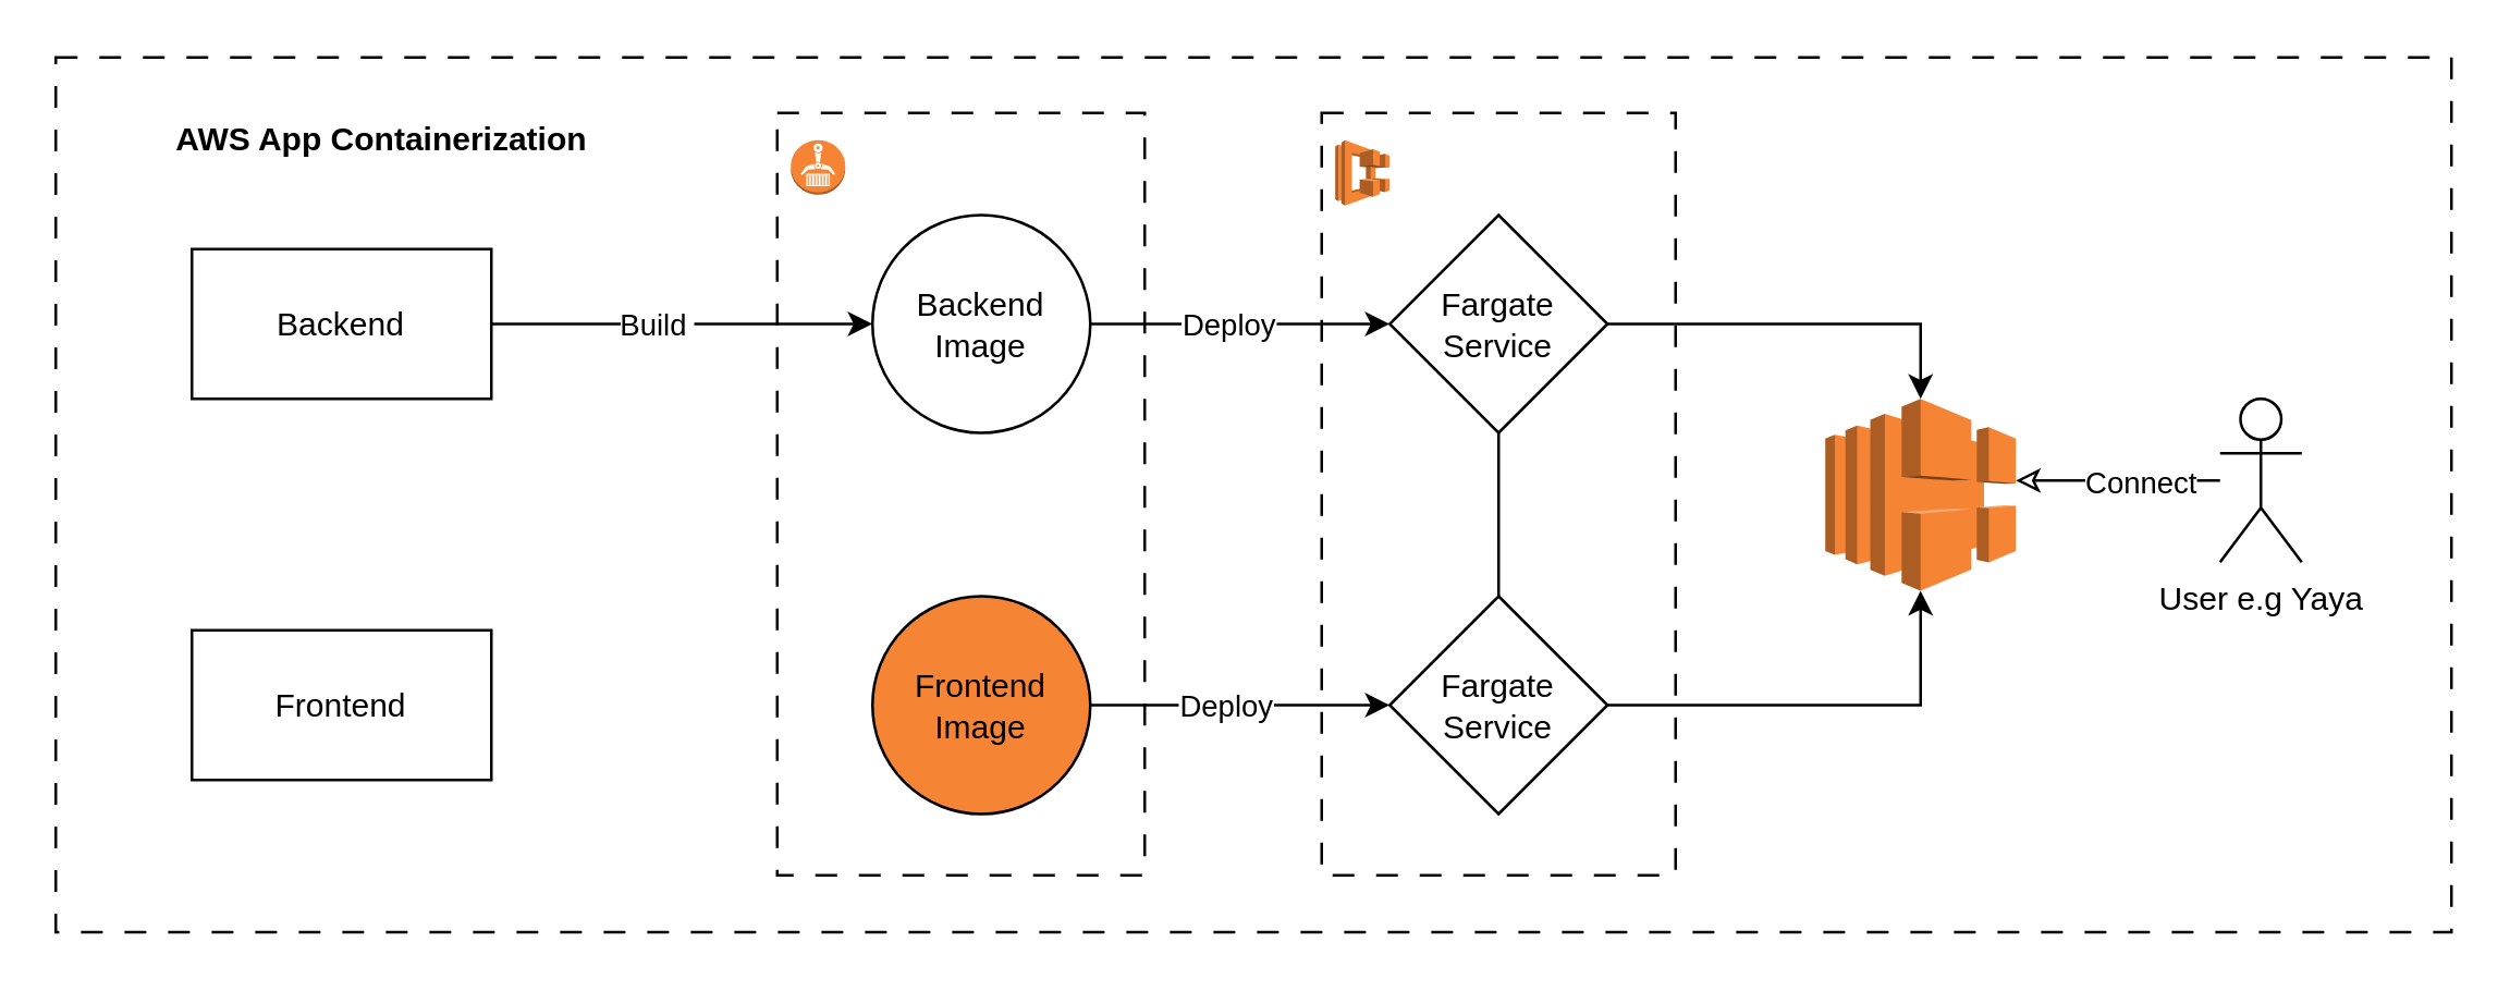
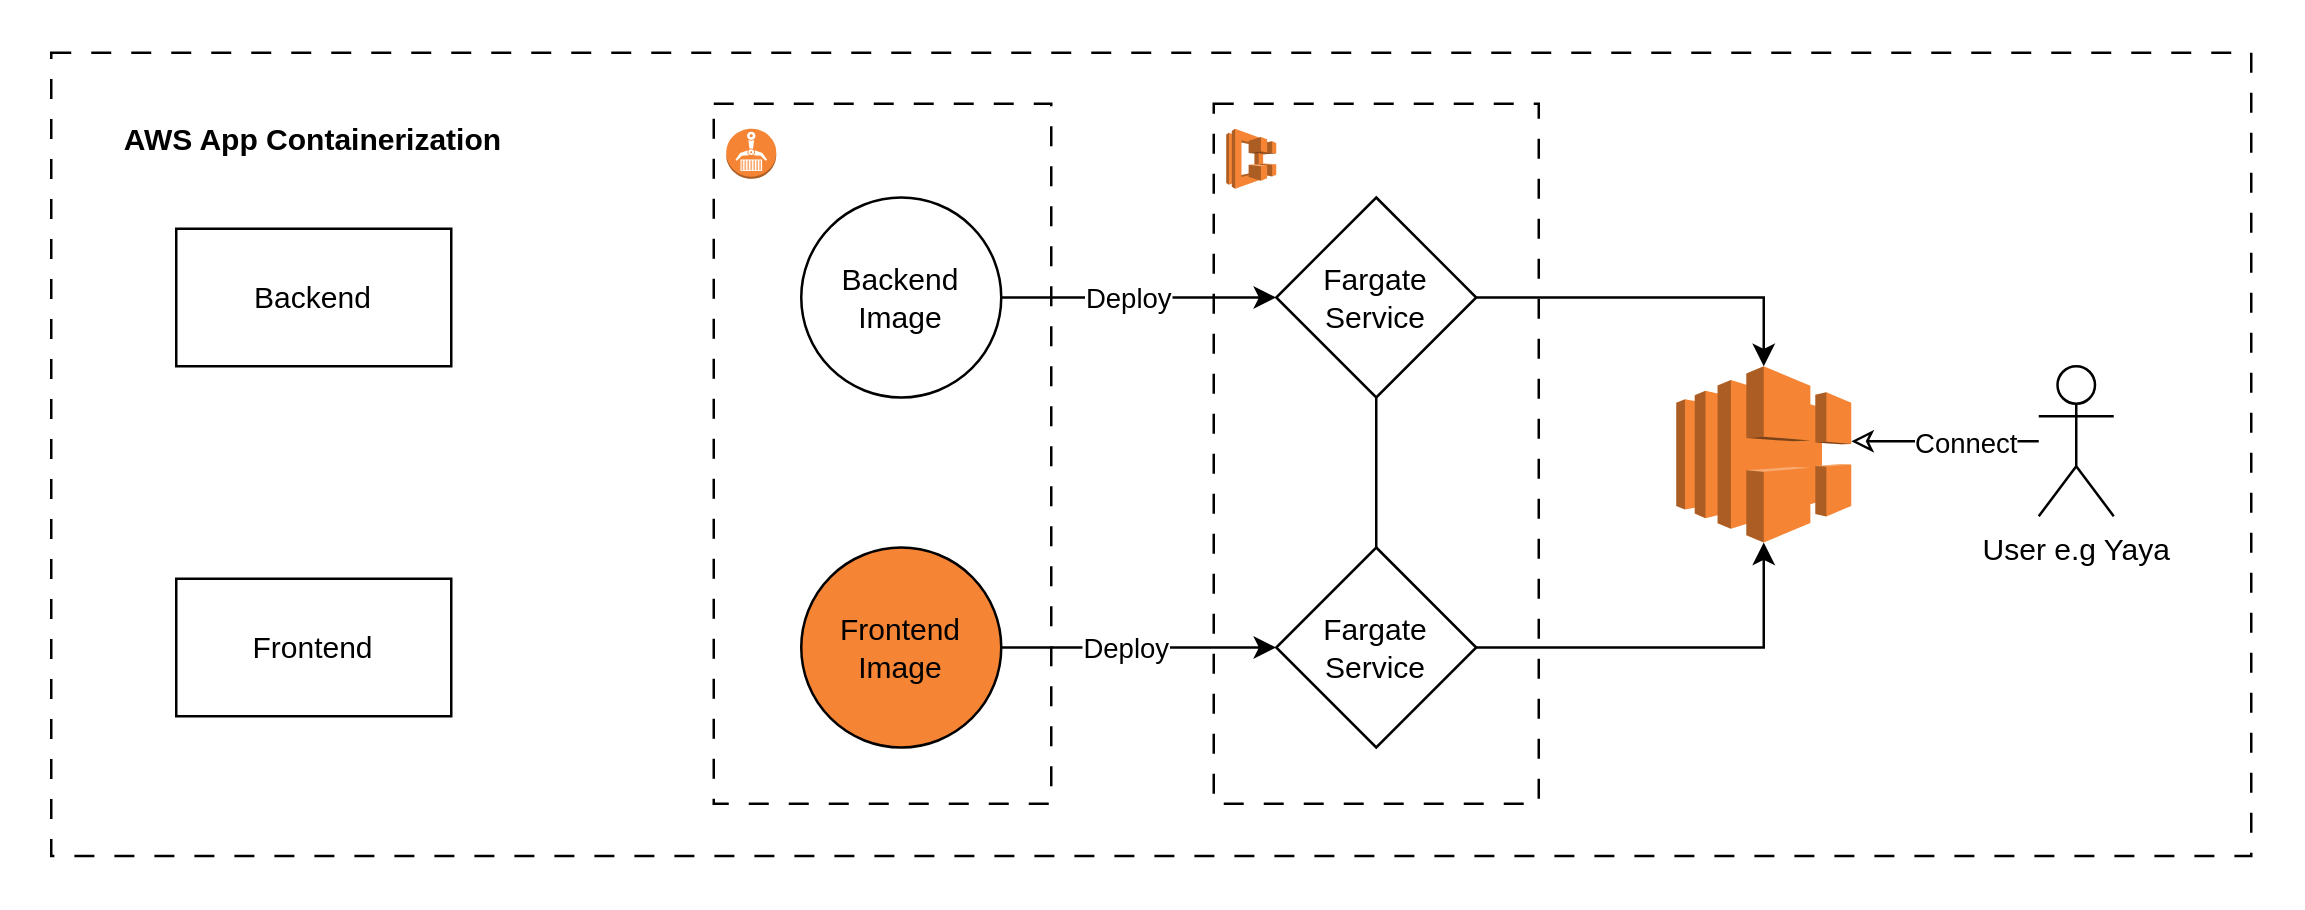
- <mxCell id="23" value="AWS App Containerization" style="text;html=1;strokeColor=none;fillColor=none;align=center;verticalAlign=middle;whiteSpace=wrap;rounded=0;fontStyle=1" vertex="1" parent="1"><mxGeometry x="60" y="36" width="160" height="30" as="geometry" /></mxCell>
+ <mxCell id="23" value="AWS App Containerization" style="text;html=1;strokeColor=none;fillColor=none;align=center;verticalAlign=middle;whiteSpace=wrap;rounded=0;fontStyle=1" vertex="1" parent="1"><mxGeometry x="45" y="41" width="160" height="30" as="geometry" /></mxCell>
- <mxCell id="5" style="edgeStyle=orthogonalEdgeStyle;rounded=0;orthogonalLoop=1;jettySize=auto;html=1;exitX=1;exitY=0.5;exitDx=0;exitDy=0;entryX=0;entryY=0.5;entryDx=0;entryDy=0;" edge="1" parent="1" source="7" target="4"><mxGeometry relative="1" as="geometry" /></mxCell>
- <mxCell id="6" value="Build&amp;nbsp;" style="edgeLabel;html=1;align=center;verticalAlign=middle;resizable=0;points=[];" vertex="1" connectable="0" parent="5"><mxGeometry x="-0.239" y="2" relative="1" as="geometry"><mxPoint x="7" y="2" as="offset" /></mxGeometry></mxCell>
